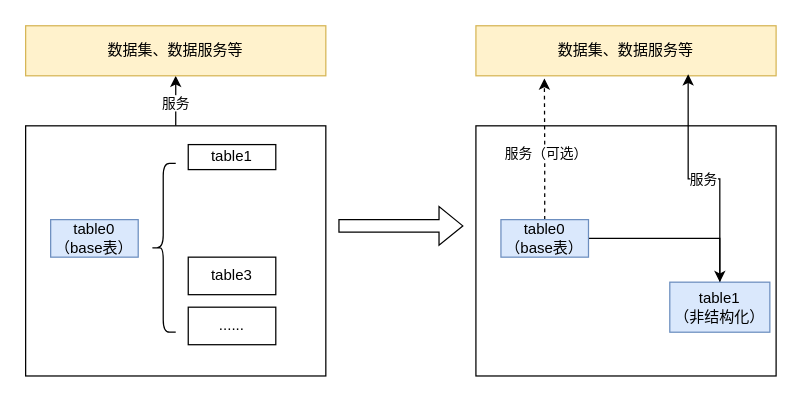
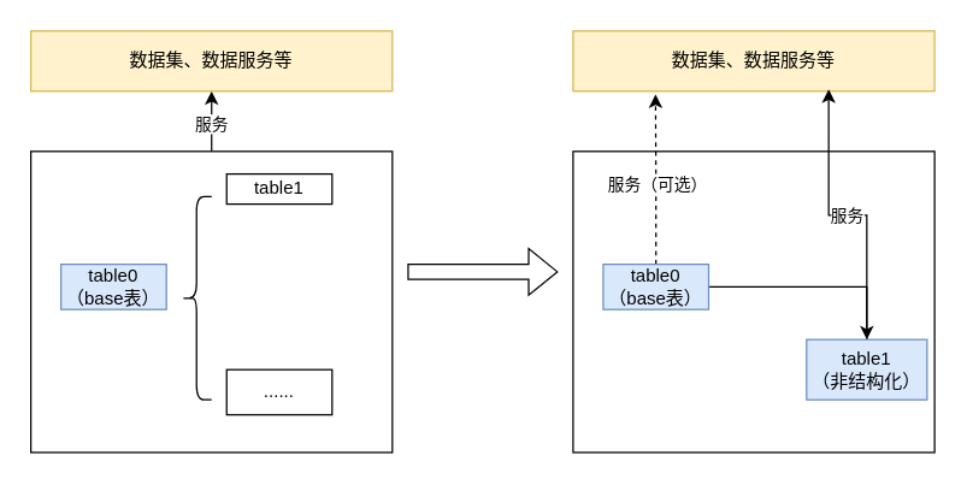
- <mxCell id="9" value="table3" style="rounded=0;whiteSpace=wrap;html=1;" parent="1" vertex="1"><mxGeometry x="150" y="205" width="70" height="30" as="geometry" /></mxCell>
